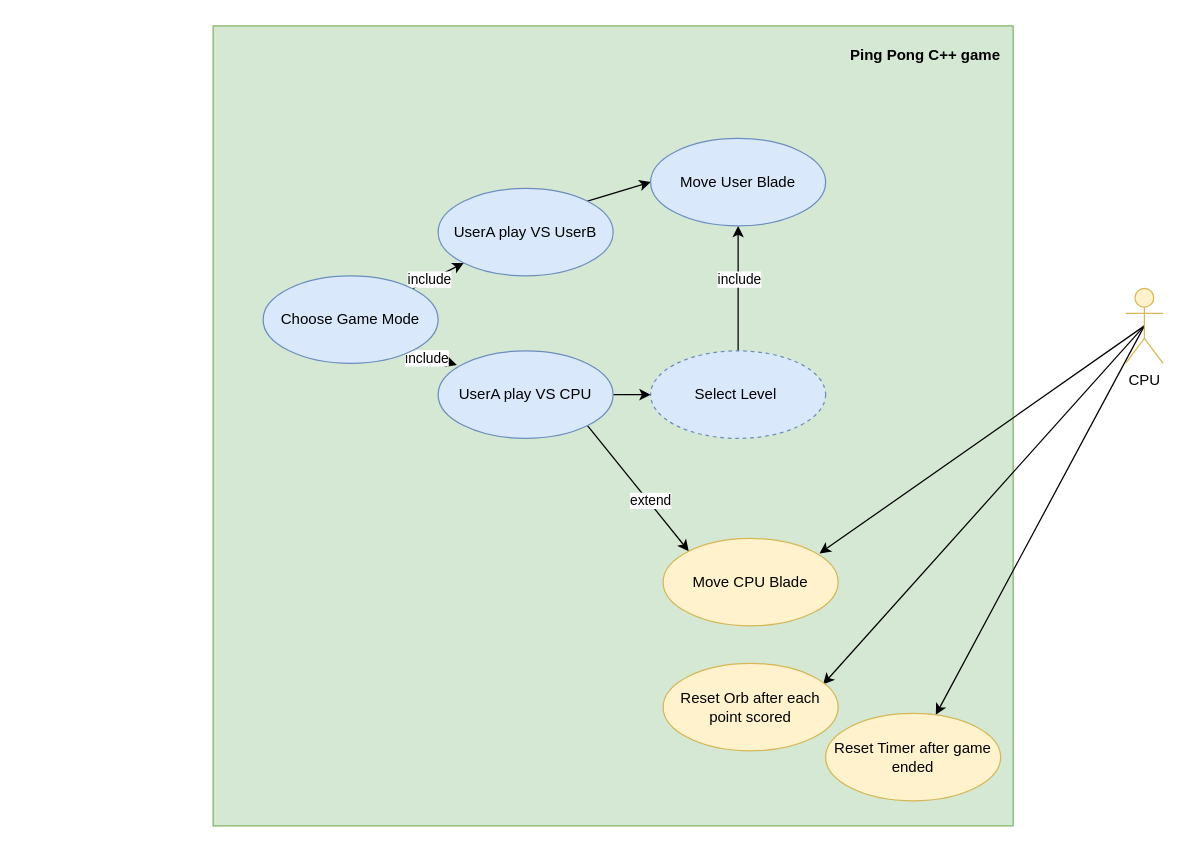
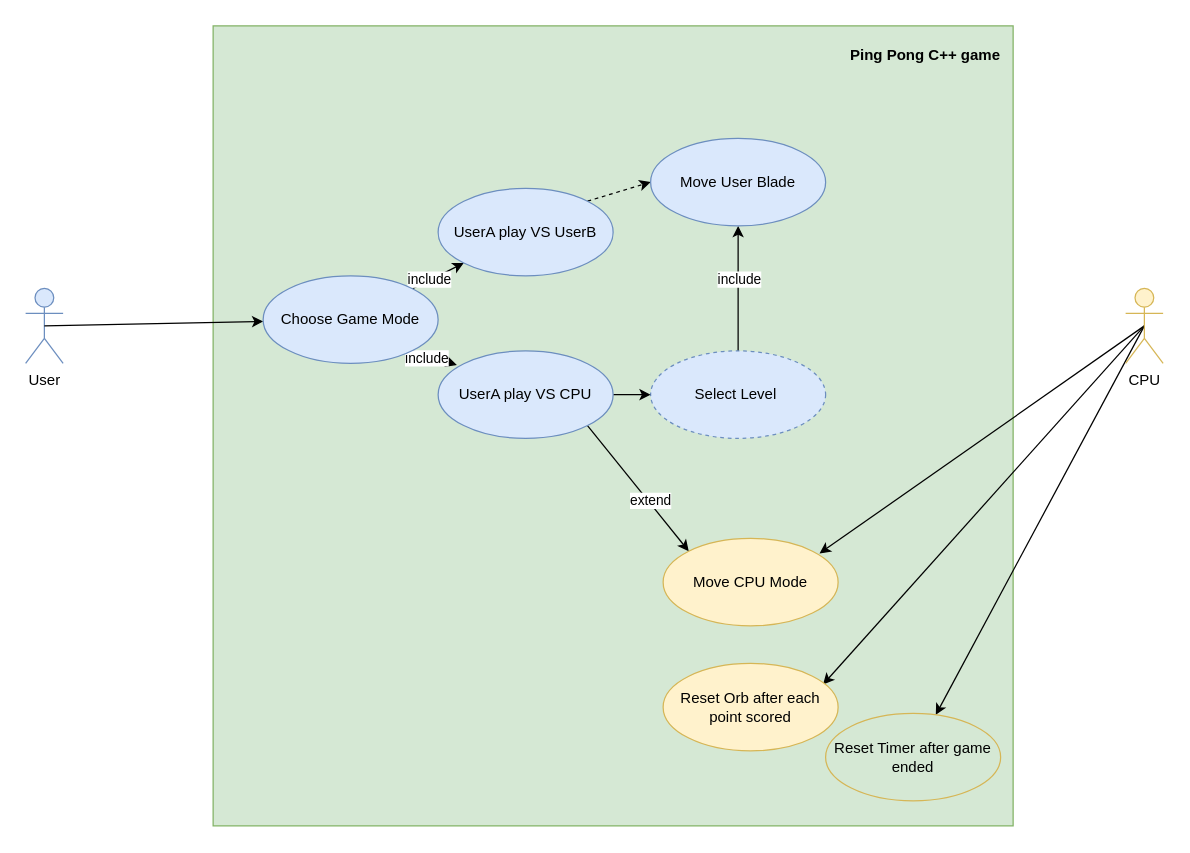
- <mxCell id="22" style="edgeStyle=none;rounded=0;orthogonalLoop=1;jettySize=auto;html=1;exitX=1;exitY=0;exitDx=0;exitDy=0;entryX=0;entryY=0.5;entryDx=0;entryDy=0;" parent="1" source="23" target="24" edge="1"><mxGeometry relative="1" as="geometry" /></mxCell>
+ <mxCell id="22" style="edgeStyle=none;rounded=0;orthogonalLoop=1;jettySize=auto;html=1;exitX=1;exitY=0;exitDx=0;exitDy=0;entryX=0;entryY=0.5;entryDx=0;entryDy=0;dashed=1;" parent="1" source="23" target="24" edge="1"><mxGeometry relative="1" as="geometry" /></mxCell>
+ <mxCell id="4" value="" style="endArrow=classic;html=1;rounded=0;exitX=0.5;exitY=0.5;exitDx=0;exitDy=0;exitPerimeter=0;" parent="1" source="2" target="10" edge="1"><mxGeometry width="50" height="50" relative="1" as="geometry"><mxPoint x="40" y="330" as="sourcePoint" /><mxPoint x="115" y="330" as="targetPoint" /></mxGeometry></mxCell>
+ <mxCell id="2" value="User" style="shape=umlActor;verticalLabelPosition=bottom;verticalAlign=top;html=1;outlineConnect=0;fillColor=#dae8fc;strokeColor=#6c8ebf;" parent="1" vertex="1"><mxGeometry x="20" y="230" width="30" height="60" as="geometry" /></mxCell>
- <mxCell id="25" value="Move CPU Blade" style="ellipse;whiteSpace=wrap;html=1;fillColor=#fff2cc;strokeColor=#d6b656;" parent="1" vertex="1"><mxGeometry x="530" y="430" width="140" height="70" as="geometry" /></mxCell>
+ <mxCell id="25" value="Move CPU Mode" style="ellipse;whiteSpace=wrap;html=1;fillColor=#fff2cc;strokeColor=#d6b656;" parent="1" vertex="1"><mxGeometry x="530" y="430" width="140" height="70" as="geometry" /></mxCell>
- <mxCell id="27" value="Reset Timer after game ended" style="ellipse;whiteSpace=wrap;html=1;fillColor=#fff2cc;strokeColor=#d6b656;" parent="1" vertex="1"><mxGeometry x="660" y="570" width="140" height="70" as="geometry" /></mxCell>
+ <mxCell id="27" value="Reset Timer after game ended" style="ellipse;whiteSpace=wrap;html=1;fillColor=#d5e8d4;strokeColor=#d6b656;" parent="1" vertex="1"><mxGeometry x="660" y="570" width="140" height="70" as="geometry" /></mxCell>
